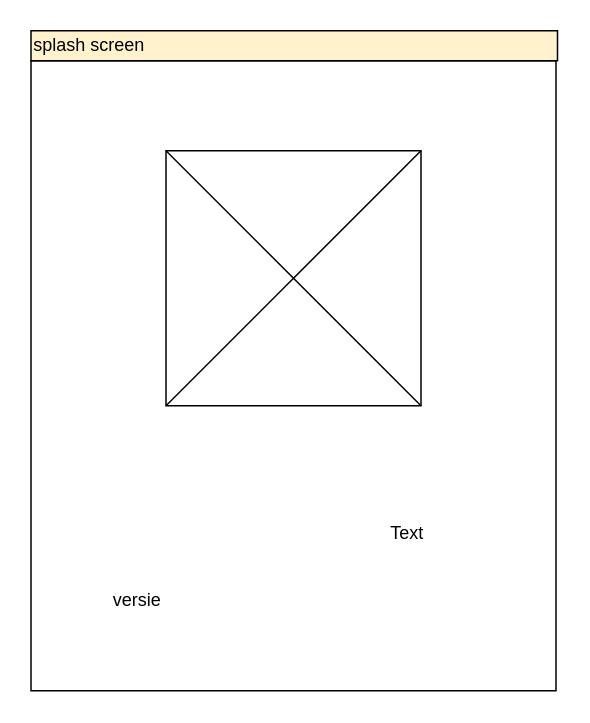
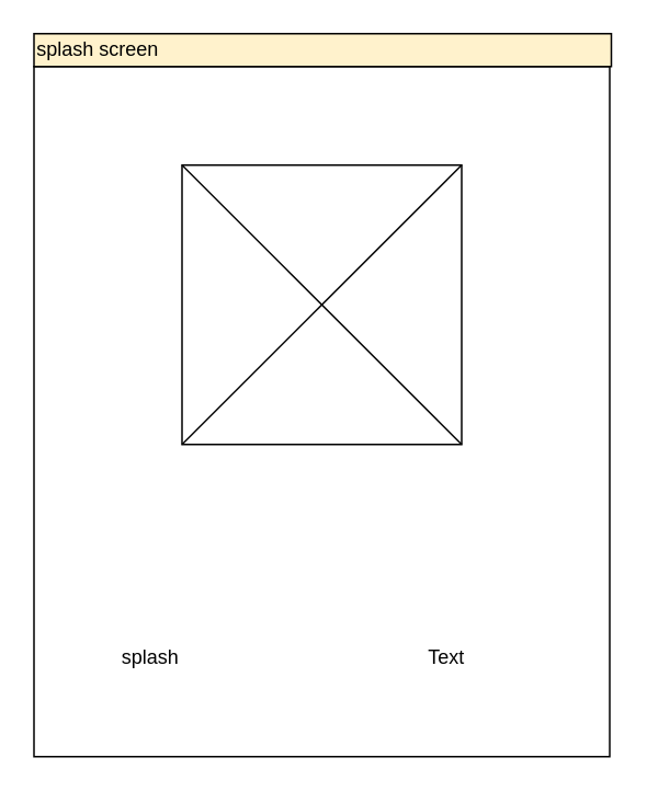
- <mxCell id="7" value="Text" style="text;html=1;strokeColor=none;fillColor=none;align=center;verticalAlign=middle;whiteSpace=wrap;rounded=0;" vertex="1" parent="1"><mxGeometry x="241" y="340" width="60" height="30" as="geometry" /></mxCell>
+ <mxCell id="7" value="Text" style="text;html=1;strokeColor=none;fillColor=none;align=center;verticalAlign=middle;whiteSpace=wrap;rounded=0;" vertex="1" parent="1"><mxGeometry x="241" y="385" width="60" height="30" as="geometry" /></mxCell>
- <mxCell id="8" value="versie" style="text;html=1;strokeColor=none;fillColor=none;align=center;verticalAlign=middle;whiteSpace=wrap;rounded=0;" vertex="1" parent="1"><mxGeometry x="61" y="385" width="60" height="30" as="geometry" /></mxCell>
+ <mxCell id="8" value="splash" style="text;html=1;strokeColor=none;fillColor=none;align=center;verticalAlign=middle;whiteSpace=wrap;rounded=0;" vertex="1" parent="1"><mxGeometry x="61" y="385" width="60" height="30" as="geometry" /></mxCell>
